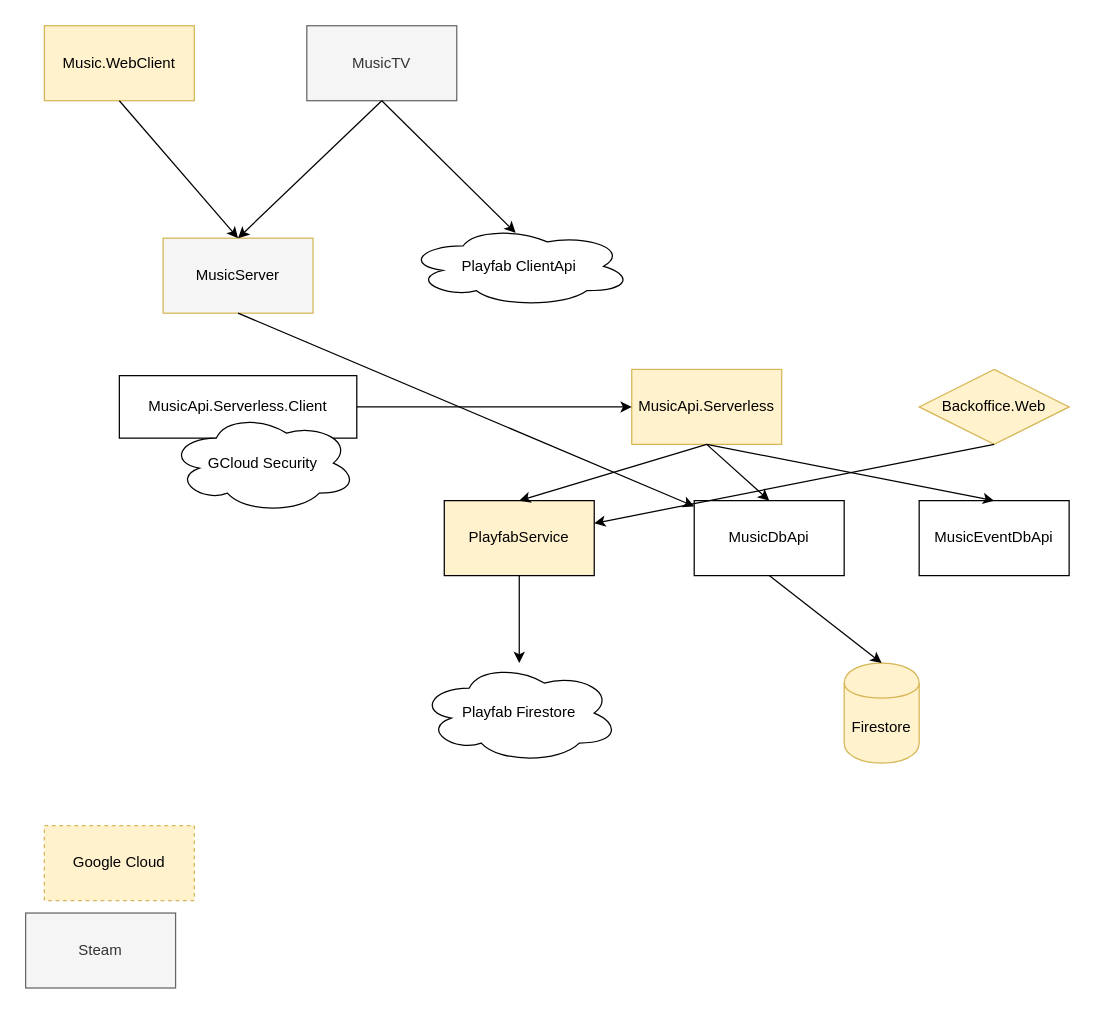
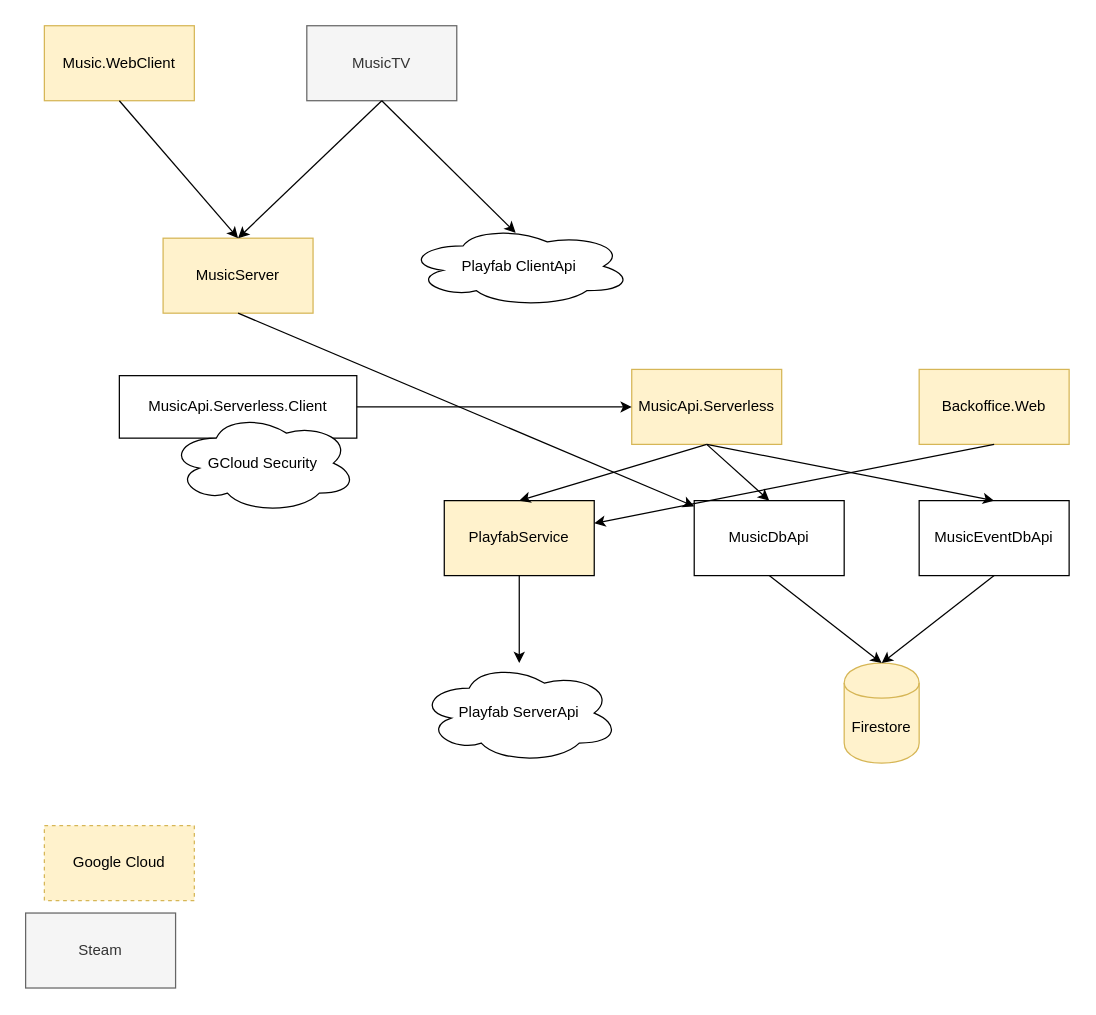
- <mxCell id="2" value="MusicServer" style="rounded=0;whiteSpace=wrap;html=1;fillColor=#f5f5f5;strokeColor=#d6b656;" vertex="1" parent="1"><mxGeometry x="130" y="190" width="120" height="60" as="geometry" /></mxCell>
+ <mxCell id="2" value="MusicServer" style="rounded=0;whiteSpace=wrap;html=1;fillColor=#fff2cc;strokeColor=#d6b656;" vertex="1" parent="1"><mxGeometry x="130" y="190" width="120" height="60" as="geometry" /></mxCell>
- <mxCell id="25" value="Backoffice.Web" style="rhombus;whiteSpace=wrap;html=1;fillColor=#fff2cc;strokeColor=#d6b656;" vertex="1" parent="1"><mxGeometry x="735" y="295" width="120" height="60" as="geometry" /></mxCell>
+ <mxCell id="25" value="Backoffice.Web" style="rounded=0;whiteSpace=wrap;html=1;fillColor=#fff2cc;strokeColor=#d6b656;" vertex="1" parent="1"><mxGeometry x="735" y="295" width="120" height="60" as="geometry" /></mxCell>
+ <mxCell id="12" value="" style="endArrow=classic;html=1;exitX=0.5;exitY=1;exitDx=0;exitDy=0;entryX=0.5;entryY=0;entryDx=0;entryDy=0;" edge="1" parent="1" source="8" target="9"><mxGeometry width="50" height="50" relative="1" as="geometry"><mxPoint x="645" y="570" as="sourcePoint" /><mxPoint x="695" y="520" as="targetPoint" /></mxGeometry></mxCell>
- <mxCell id="16" value="Playfab Firestore" style="ellipse;shape=cloud;whiteSpace=wrap;html=1;" vertex="1" parent="1"><mxGeometry x="335" y="530" width="160" height="80" as="geometry" /></mxCell>
+ <mxCell id="16" value="Playfab ServerApi" style="ellipse;shape=cloud;whiteSpace=wrap;html=1;" vertex="1" parent="1"><mxGeometry x="335" y="530" width="160" height="80" as="geometry" /></mxCell>
